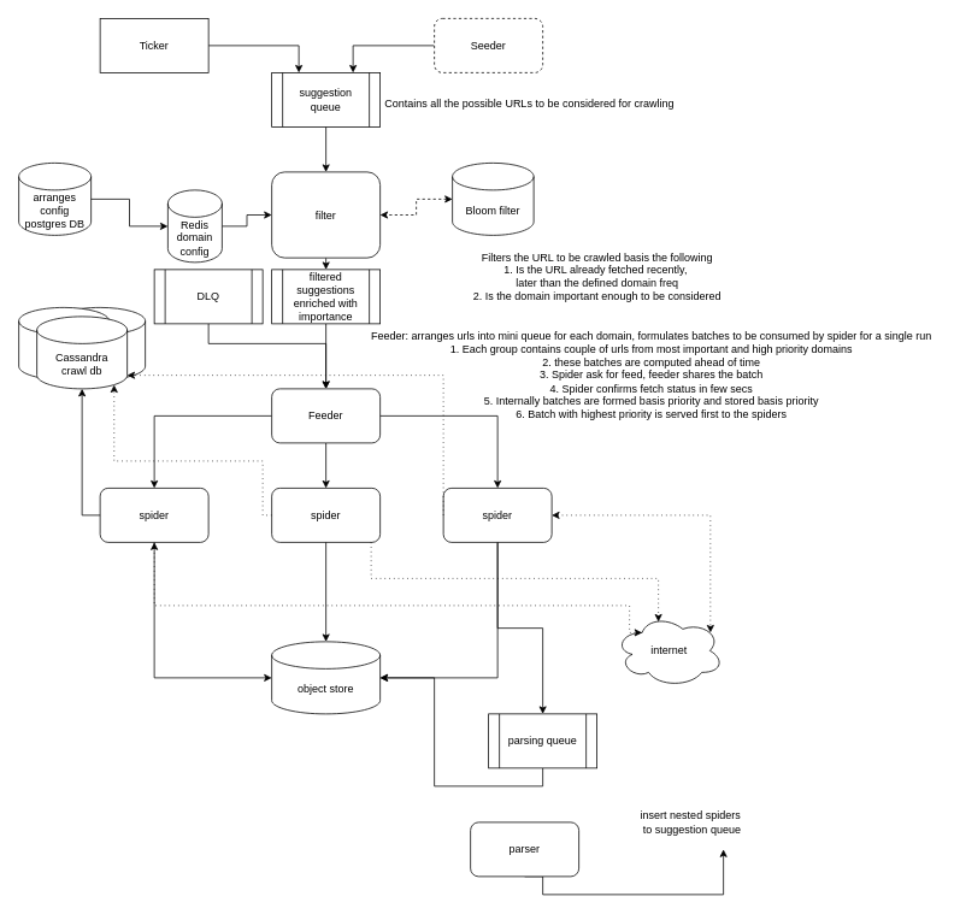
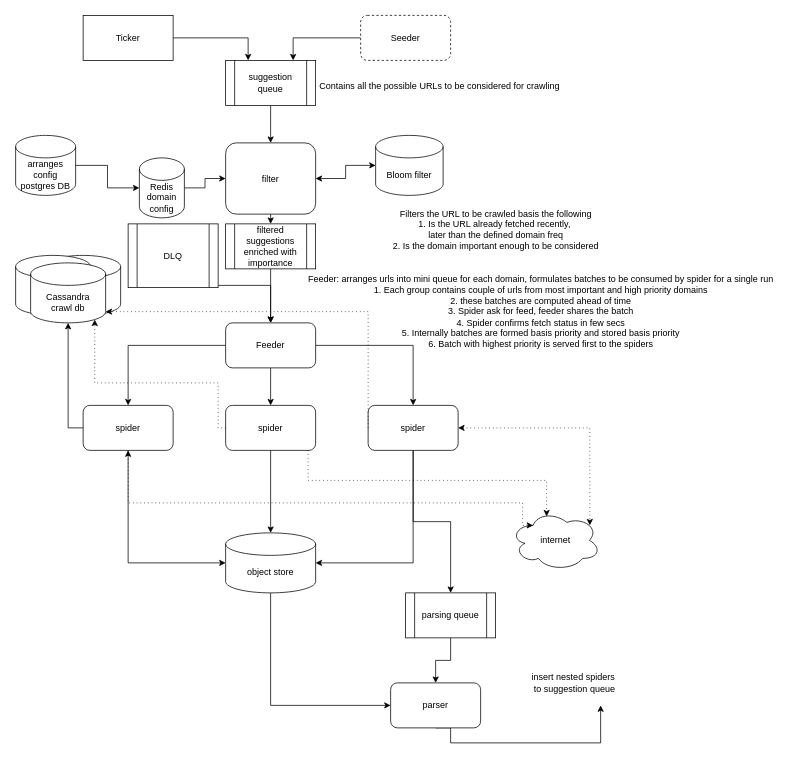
- <mxCell id="38" style="edgeStyle=orthogonalEdgeStyle;rounded=0;orthogonalLoop=1;jettySize=auto;html=1;startArrow=classic;startFill=1;dashed=1;" parent="1" source="39" target="8" edge="1"><mxGeometry relative="1" as="geometry" /></mxCell>
+ <mxCell id="38" style="edgeStyle=orthogonalEdgeStyle;rounded=0;orthogonalLoop=1;jettySize=auto;html=1;startArrow=classic;startFill=1;" parent="1" source="39" target="8" edge="1"><mxGeometry relative="1" as="geometry" /></mxCell>
- <mxCell id="50" value="DLQ" style="shape=process;whiteSpace=wrap;html=1;backgroundOutline=1;" vertex="1" parent="1"><mxGeometry x="170" y="298" width="120" height="60" as="geometry" /></mxCell>
+ <mxCell id="50" value="DLQ" style="shape=process;whiteSpace=wrap;html=1;backgroundOutline=1;" vertex="1" parent="1"><mxGeometry x="170" y="298" width="120" height="85" as="geometry" /></mxCell>
- <mxCell id="46" style="edgeStyle=orthogonalEdgeStyle;rounded=0;orthogonalLoop=1;jettySize=auto;html=1;exitX=0.5;exitY=1;exitDx=0;exitDy=0;" edge="1" parent="1" source="47" target="18"><mxGeometry relative="1" as="geometry" /></mxCell>
+ <mxCell id="46" style="edgeStyle=orthogonalEdgeStyle;rounded=0;orthogonalLoop=1;jettySize=auto;html=1;exitX=0.5;exitY=1;exitDx=0;exitDy=0;entryX=0.5;entryY=0;entryDx=0;entryDy=0;" edge="1" parent="1" source="47" target="45"><mxGeometry relative="1" as="geometry" /></mxCell>
+ <mxCell id="17" style="edgeStyle=orthogonalEdgeStyle;rounded=0;orthogonalLoop=1;jettySize=auto;html=1;exitX=0.5;exitY=1;exitDx=0;exitDy=0;exitPerimeter=0;entryX=0;entryY=0.5;entryDx=0;entryDy=0;" edge="1" parent="1" source="18" target="45"><mxGeometry relative="1" as="geometry" /></mxCell>
